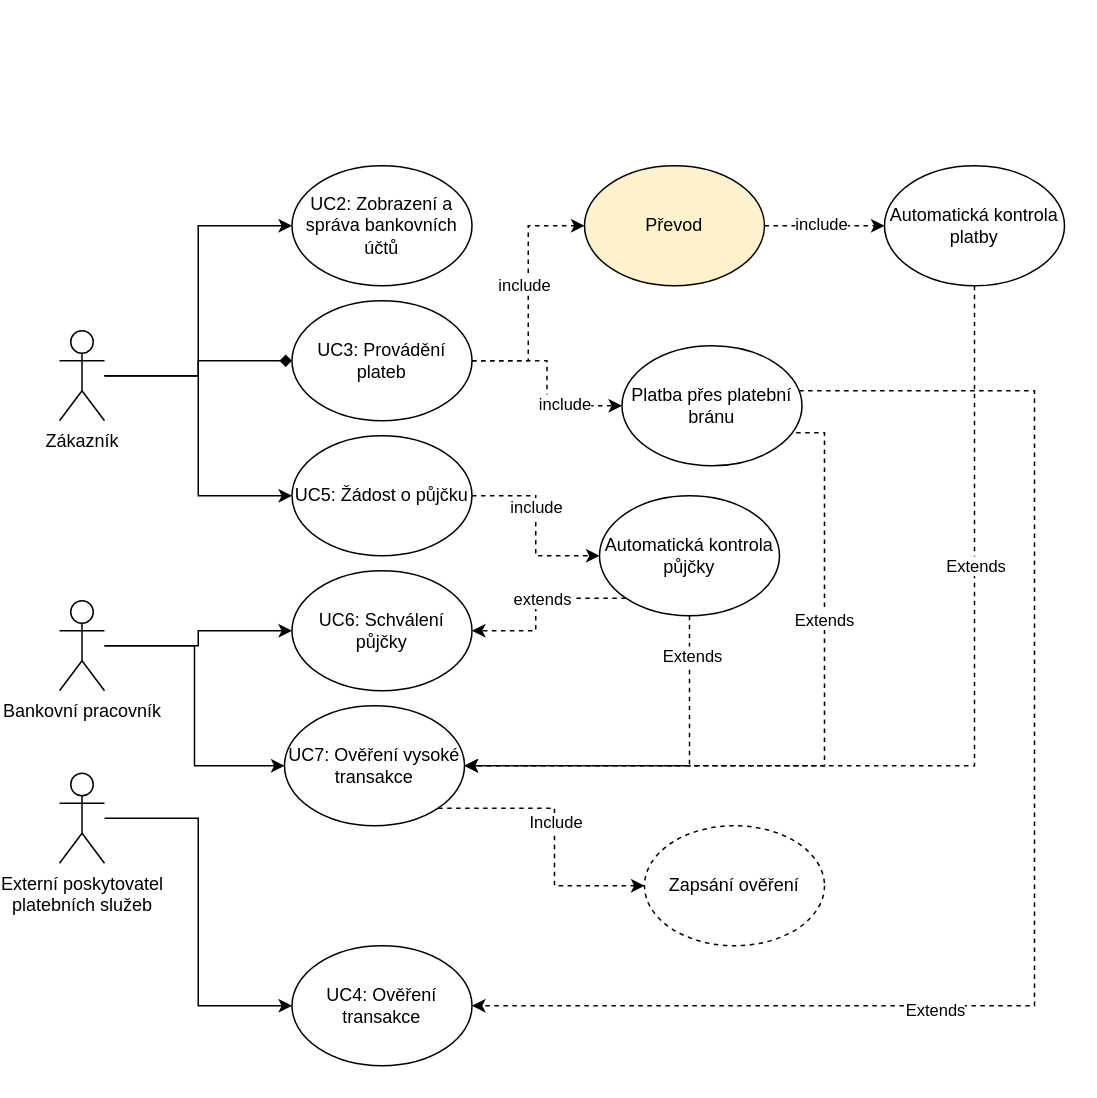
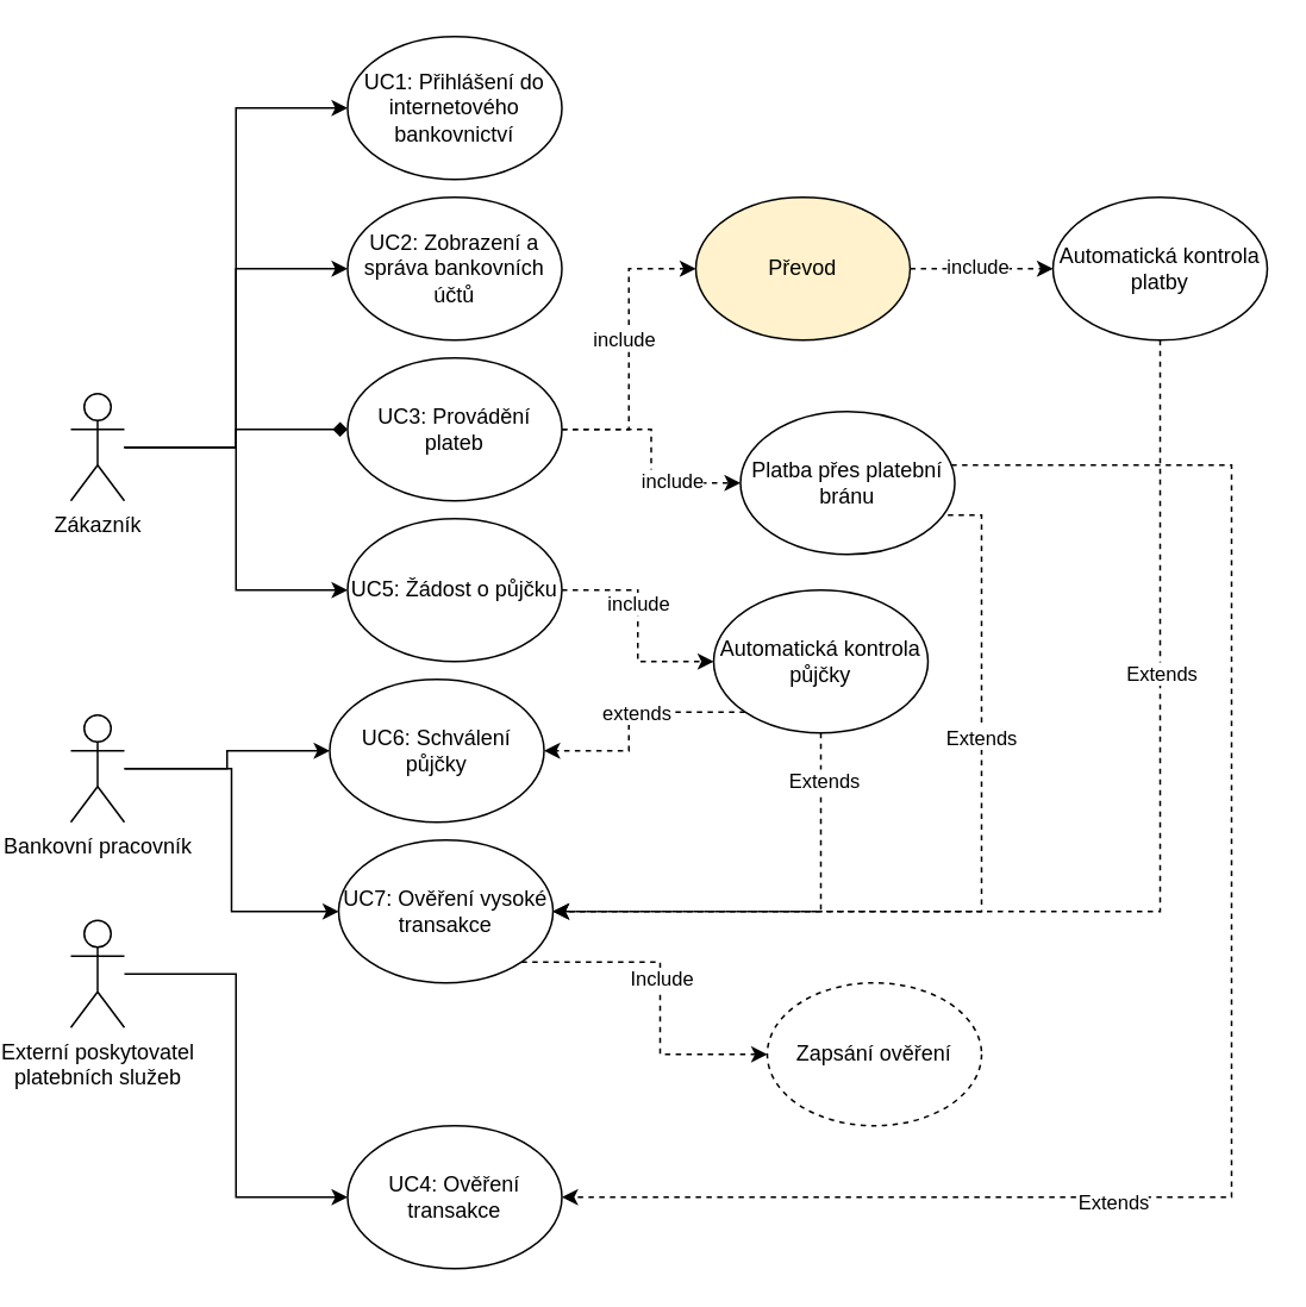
+ <mxCell id="22" value="UC1: Přihlášení do internetového bankovnictví" style="ellipse;whiteSpace=wrap;html=1;" vertex="1" parent="1"><mxGeometry x="175" y="20" width="120" height="80" as="geometry" /></mxCell>
+ <mxCell id="2" style="edgeStyle=orthogonalEdgeStyle;rounded=0;orthogonalLoop=1;jettySize=auto;html=1;entryX=0;entryY=0.5;entryDx=0;entryDy=0;" edge="1" parent="1" source="6" target="22"><mxGeometry relative="1" as="geometry" /></mxCell>
- <mxCell id="23" value="UC6: Schválení půjčky" style="ellipse;whiteSpace=wrap;html=1;" vertex="1" parent="1"><mxGeometry x="175" y="380" width="120" height="80" as="geometry" /></mxCell>
+ <mxCell id="23" value="UC6: Schválení půjčky" style="ellipse;whiteSpace=wrap;html=1;" vertex="1" parent="1"><mxGeometry x="165" y="380" width="120" height="80" as="geometry" /></mxCell>
